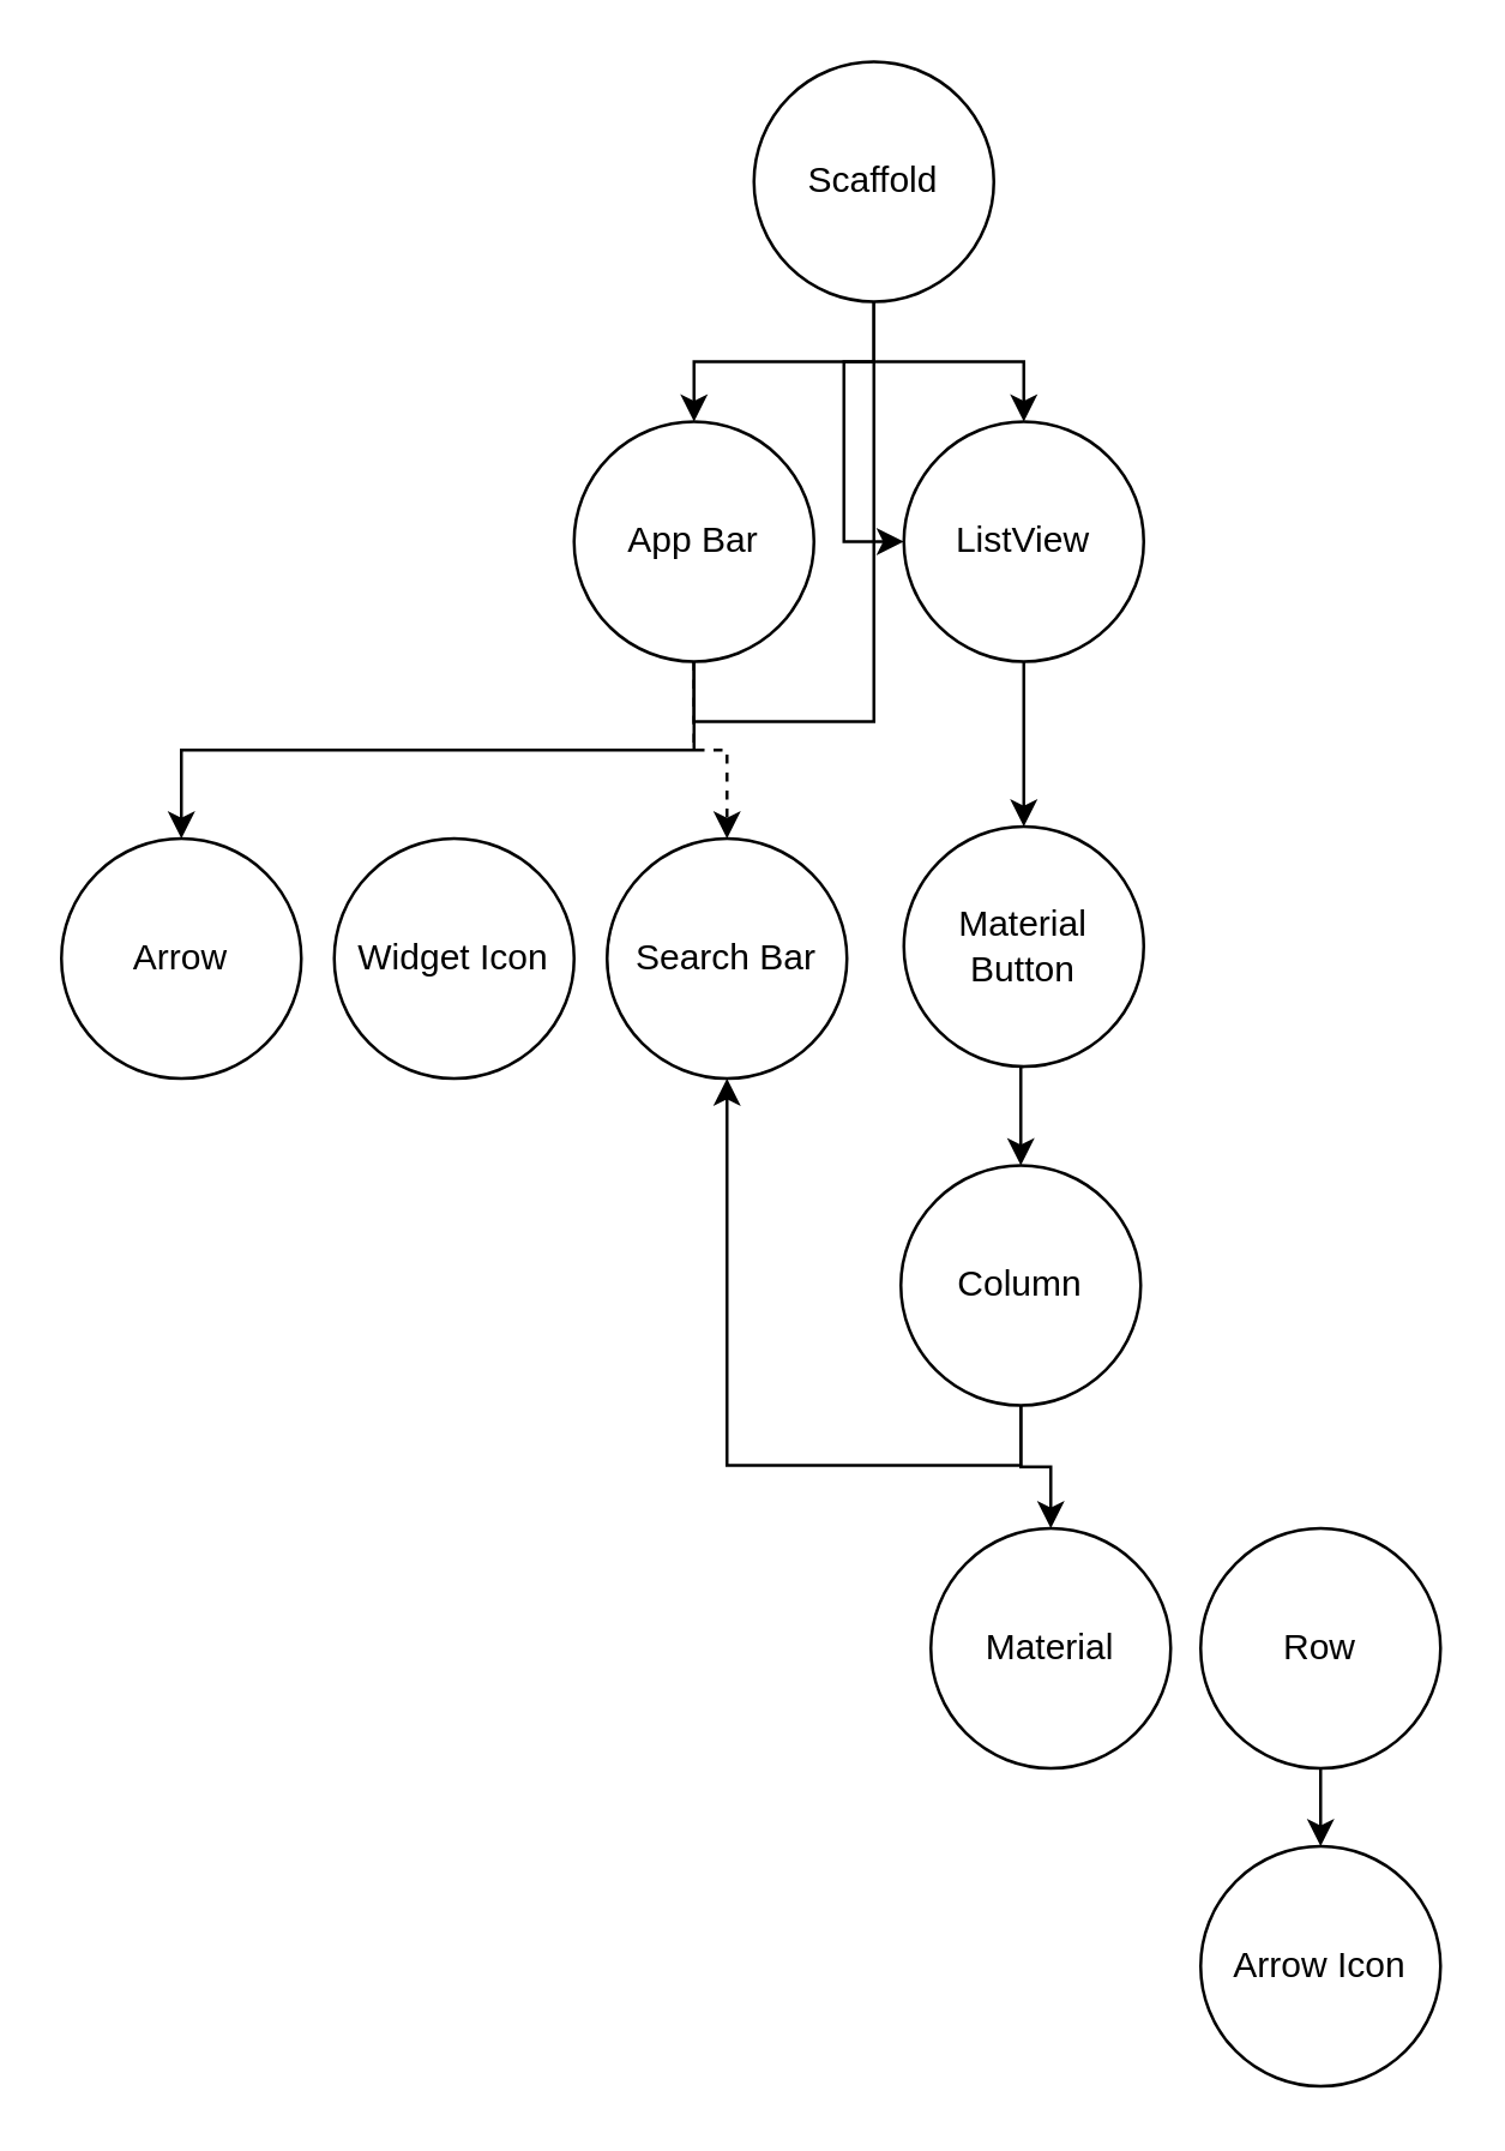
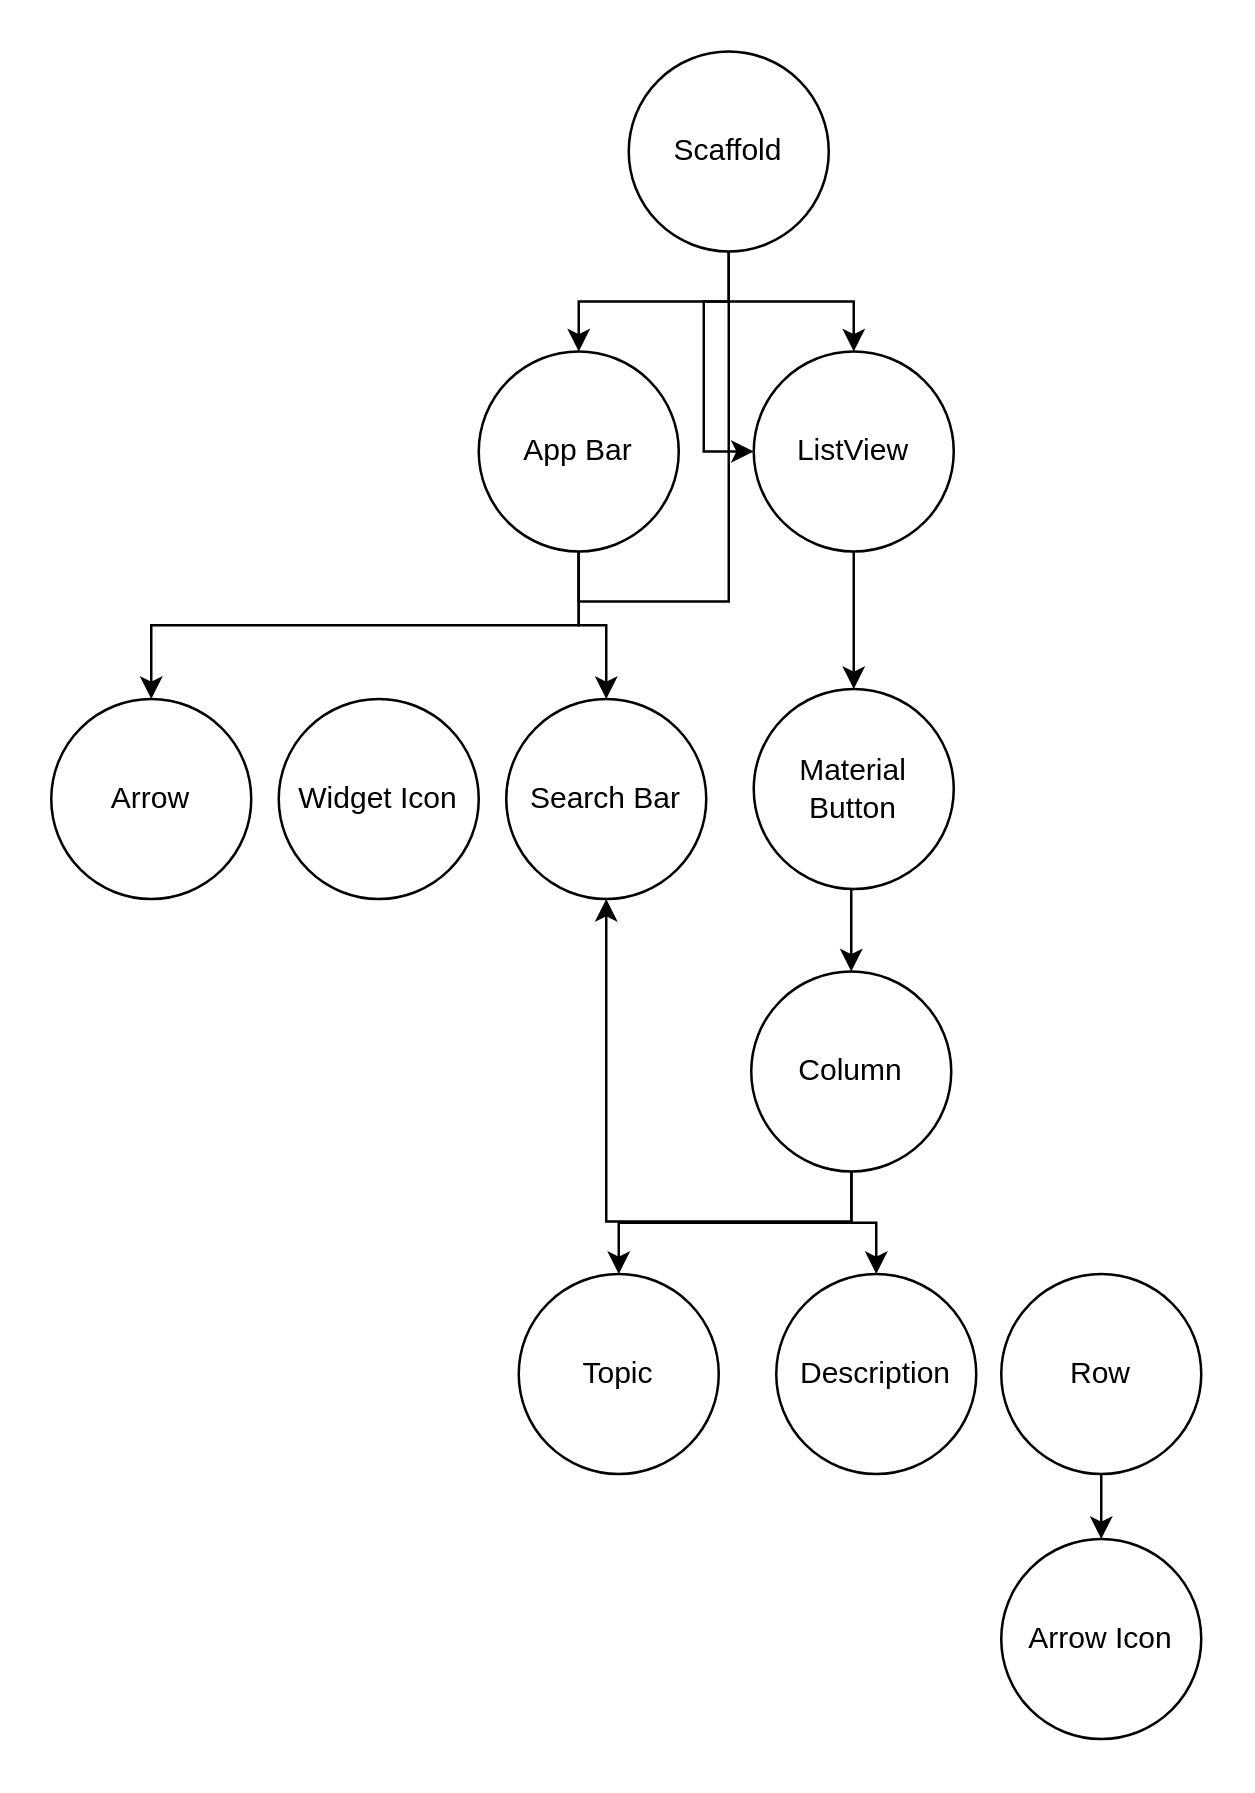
- <mxCell id="7" style="edgeStyle=orthogonalEdgeStyle;rounded=0;orthogonalLoop=1;jettySize=auto;html=1;exitX=0.5;exitY=1;exitDx=0;exitDy=0;entryX=0.5;entryY=0;entryDx=0;entryDy=0;dashed=1;" edge="1" parent="1" source="8" target="13"><mxGeometry relative="1" as="geometry" /></mxCell>
+ <mxCell id="7" style="edgeStyle=orthogonalEdgeStyle;rounded=0;orthogonalLoop=1;jettySize=auto;html=1;exitX=0.5;exitY=1;exitDx=0;exitDy=0;entryX=0.5;entryY=0;entryDx=0;entryDy=0;" edge="1" parent="1" source="8" target="13"><mxGeometry relative="1" as="geometry" /></mxCell>
+ <mxCell id="19" style="edgeStyle=orthogonalEdgeStyle;rounded=0;orthogonalLoop=1;jettySize=auto;html=1;exitX=0.5;exitY=1;exitDx=0;exitDy=0;" edge="1" parent="16" source="17" target="18"><mxGeometry relative="1" as="geometry" /></mxCell>
+ <mxCell id="18" value="Topic" style="ellipse;whiteSpace=wrap;html=1;aspect=fixed;" vertex="1" parent="16"><mxGeometry y="121" width="80" height="80" as="geometry" /></mxCell>
- <mxCell id="20" value="Material" style="ellipse;whiteSpace=wrap;html=1;aspect=fixed;" vertex="1" parent="16"><mxGeometry x="103" y="121" width="80" height="80" as="geometry" /></mxCell>
+ <mxCell id="20" value="Description" style="ellipse;whiteSpace=wrap;html=1;aspect=fixed;" vertex="1" parent="16"><mxGeometry x="103" y="121" width="80" height="80" as="geometry" /></mxCell>
